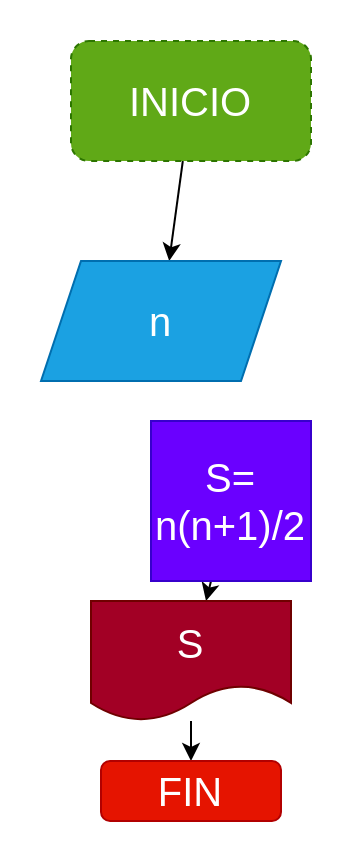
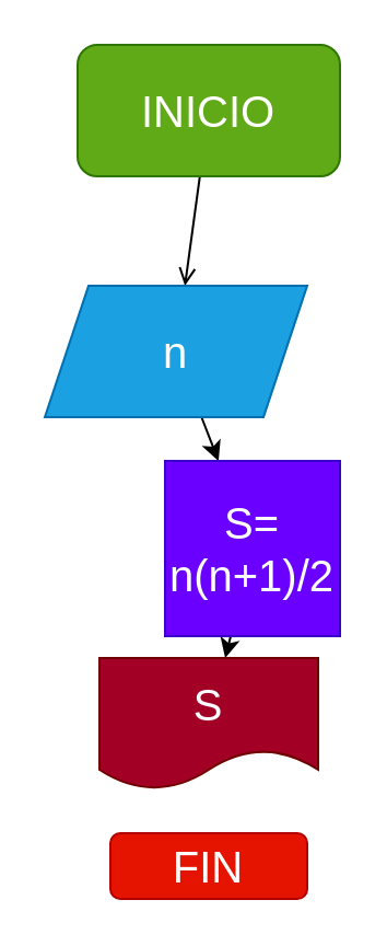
- <mxCell id="3" value="&lt;font style=&quot;font-size: 20px;&quot;&gt;INICIO&lt;/font&gt;" style="rounded=1;whiteSpace=wrap;html=1;fillColor=#60a917;fontColor=#ffffff;strokeColor=#2D7600;dashed=1;" vertex="1" parent="1"><mxGeometry x="35" y="20" width="120" height="60" as="geometry" /></mxCell>
+ <mxCell id="3" value="&lt;font style=&quot;font-size: 20px;&quot;&gt;INICIO&lt;/font&gt;" style="rounded=1;whiteSpace=wrap;html=1;fillColor=#60a917;fontColor=#ffffff;strokeColor=#2D7600;" vertex="1" parent="1"><mxGeometry x="35" y="20" width="120" height="60" as="geometry" /></mxCell>
- <mxCell id="2" value="" style="edgeStyle=none;html=1;fontSize=20;" edge="1" parent="1" source="3" target="5"><mxGeometry relative="1" as="geometry" /></mxCell>
+ <mxCell id="2" value="" style="edgeStyle=none;html=1;fontSize=20;endArrow=open;" edge="1" parent="1" source="3" target="5"><mxGeometry relative="1" as="geometry" /></mxCell>
+ <mxCell id="4" value="" style="edgeStyle=none;html=1;fontSize=20;" edge="1" parent="1" source="5" target="7"><mxGeometry relative="1" as="geometry" /></mxCell>
- <mxCell id="8" value="" style="edgeStyle=none;html=1;fontSize=20;" edge="1" parent="1" source="9" target="10"><mxGeometry relative="1" as="geometry" /></mxCell>
